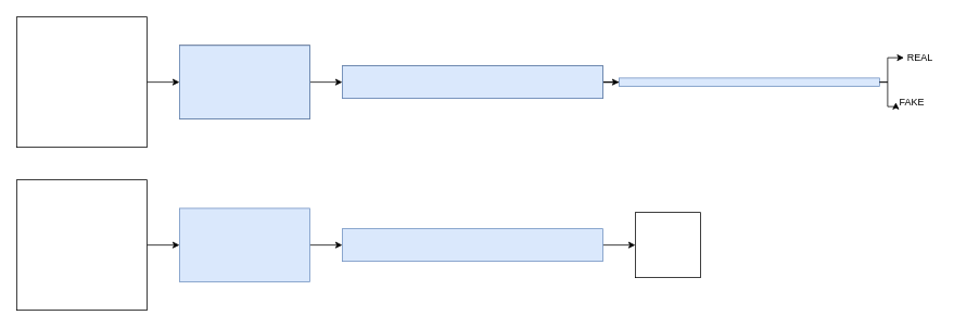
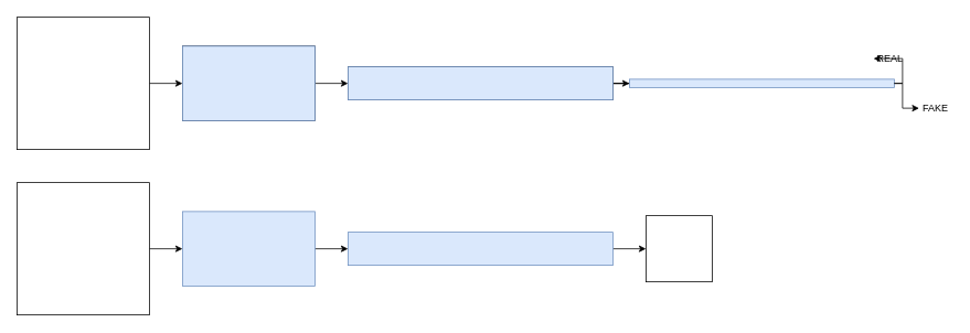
- <mxCell id="17" value="REAL" style="text;html=1;strokeColor=none;fillColor=none;align=center;verticalAlign=middle;whiteSpace=wrap;rounded=0;" vertex="1" parent="1"><mxGeometry x="1110" y="60" width="40" height="20" as="geometry" /></mxCell>
+ <mxCell id="17" value="REAL" style="text;html=1;strokeColor=none;fillColor=none;align=center;verticalAlign=middle;whiteSpace=wrap;rounded=0;" vertex="1" parent="1"><mxGeometry x="1055" y="60" width="40" height="20" as="geometry" /></mxCell>
- <mxCell id="18" value="FAKE" style="text;html=1;strokeColor=none;fillColor=none;align=center;verticalAlign=middle;whiteSpace=wrap;rounded=0;" vertex="1" parent="1"><mxGeometry x="1100" y="115" width="40" height="20" as="geometry" /></mxCell>
+ <mxCell id="18" value="FAKE" style="text;html=1;strokeColor=none;fillColor=none;align=center;verticalAlign=middle;whiteSpace=wrap;rounded=0;" vertex="1" parent="1"><mxGeometry x="1110" y="120" width="40" height="20" as="geometry" /></mxCell>
